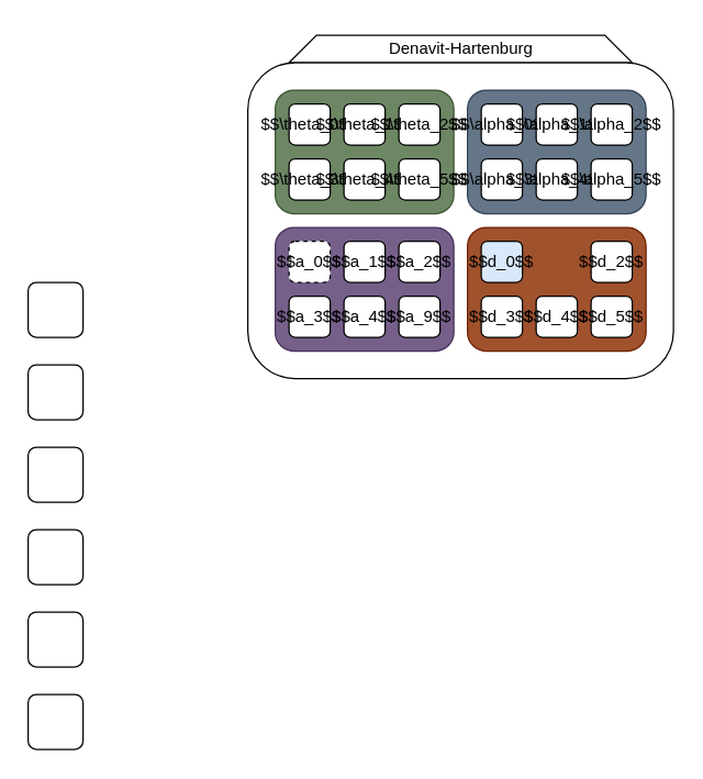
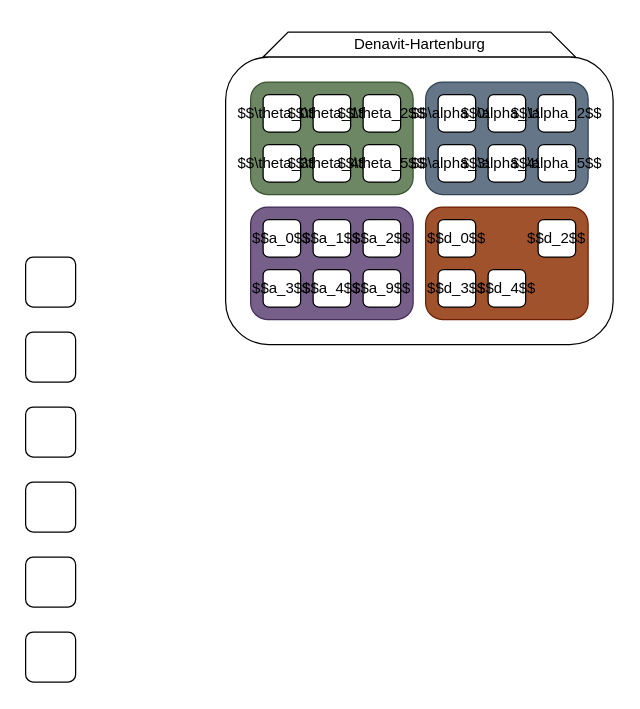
- <mxCell id="22" value="$$a_0$$" style="rounded=1;whiteSpace=wrap;html=1;dashed=1;" vertex="1" parent="10"><mxGeometry x="30" y="130" width="30" height="30" as="geometry" /></mxCell>
+ <mxCell id="22" value="$$a_0$$" style="rounded=1;whiteSpace=wrap;html=1;" vertex="1" parent="10"><mxGeometry x="30" y="130" width="30" height="30" as="geometry" /></mxCell>
- <mxCell id="28" value="$$d_0$$" style="rounded=1;whiteSpace=wrap;html=1;fillColor=#dae8fc;" vertex="1" parent="10"><mxGeometry x="170" y="130" width="30" height="30" as="geometry" /></mxCell>
+ <mxCell id="28" value="$$d_0$$" style="rounded=1;whiteSpace=wrap;html=1;" vertex="1" parent="10"><mxGeometry x="170" y="130" width="30" height="30" as="geometry" /></mxCell>
- <mxCell id="32" value="$$d_5$$" style="rounded=1;whiteSpace=wrap;html=1;" vertex="1" parent="10"><mxGeometry x="250" y="170" width="30" height="30" as="geometry" /></mxCell>
